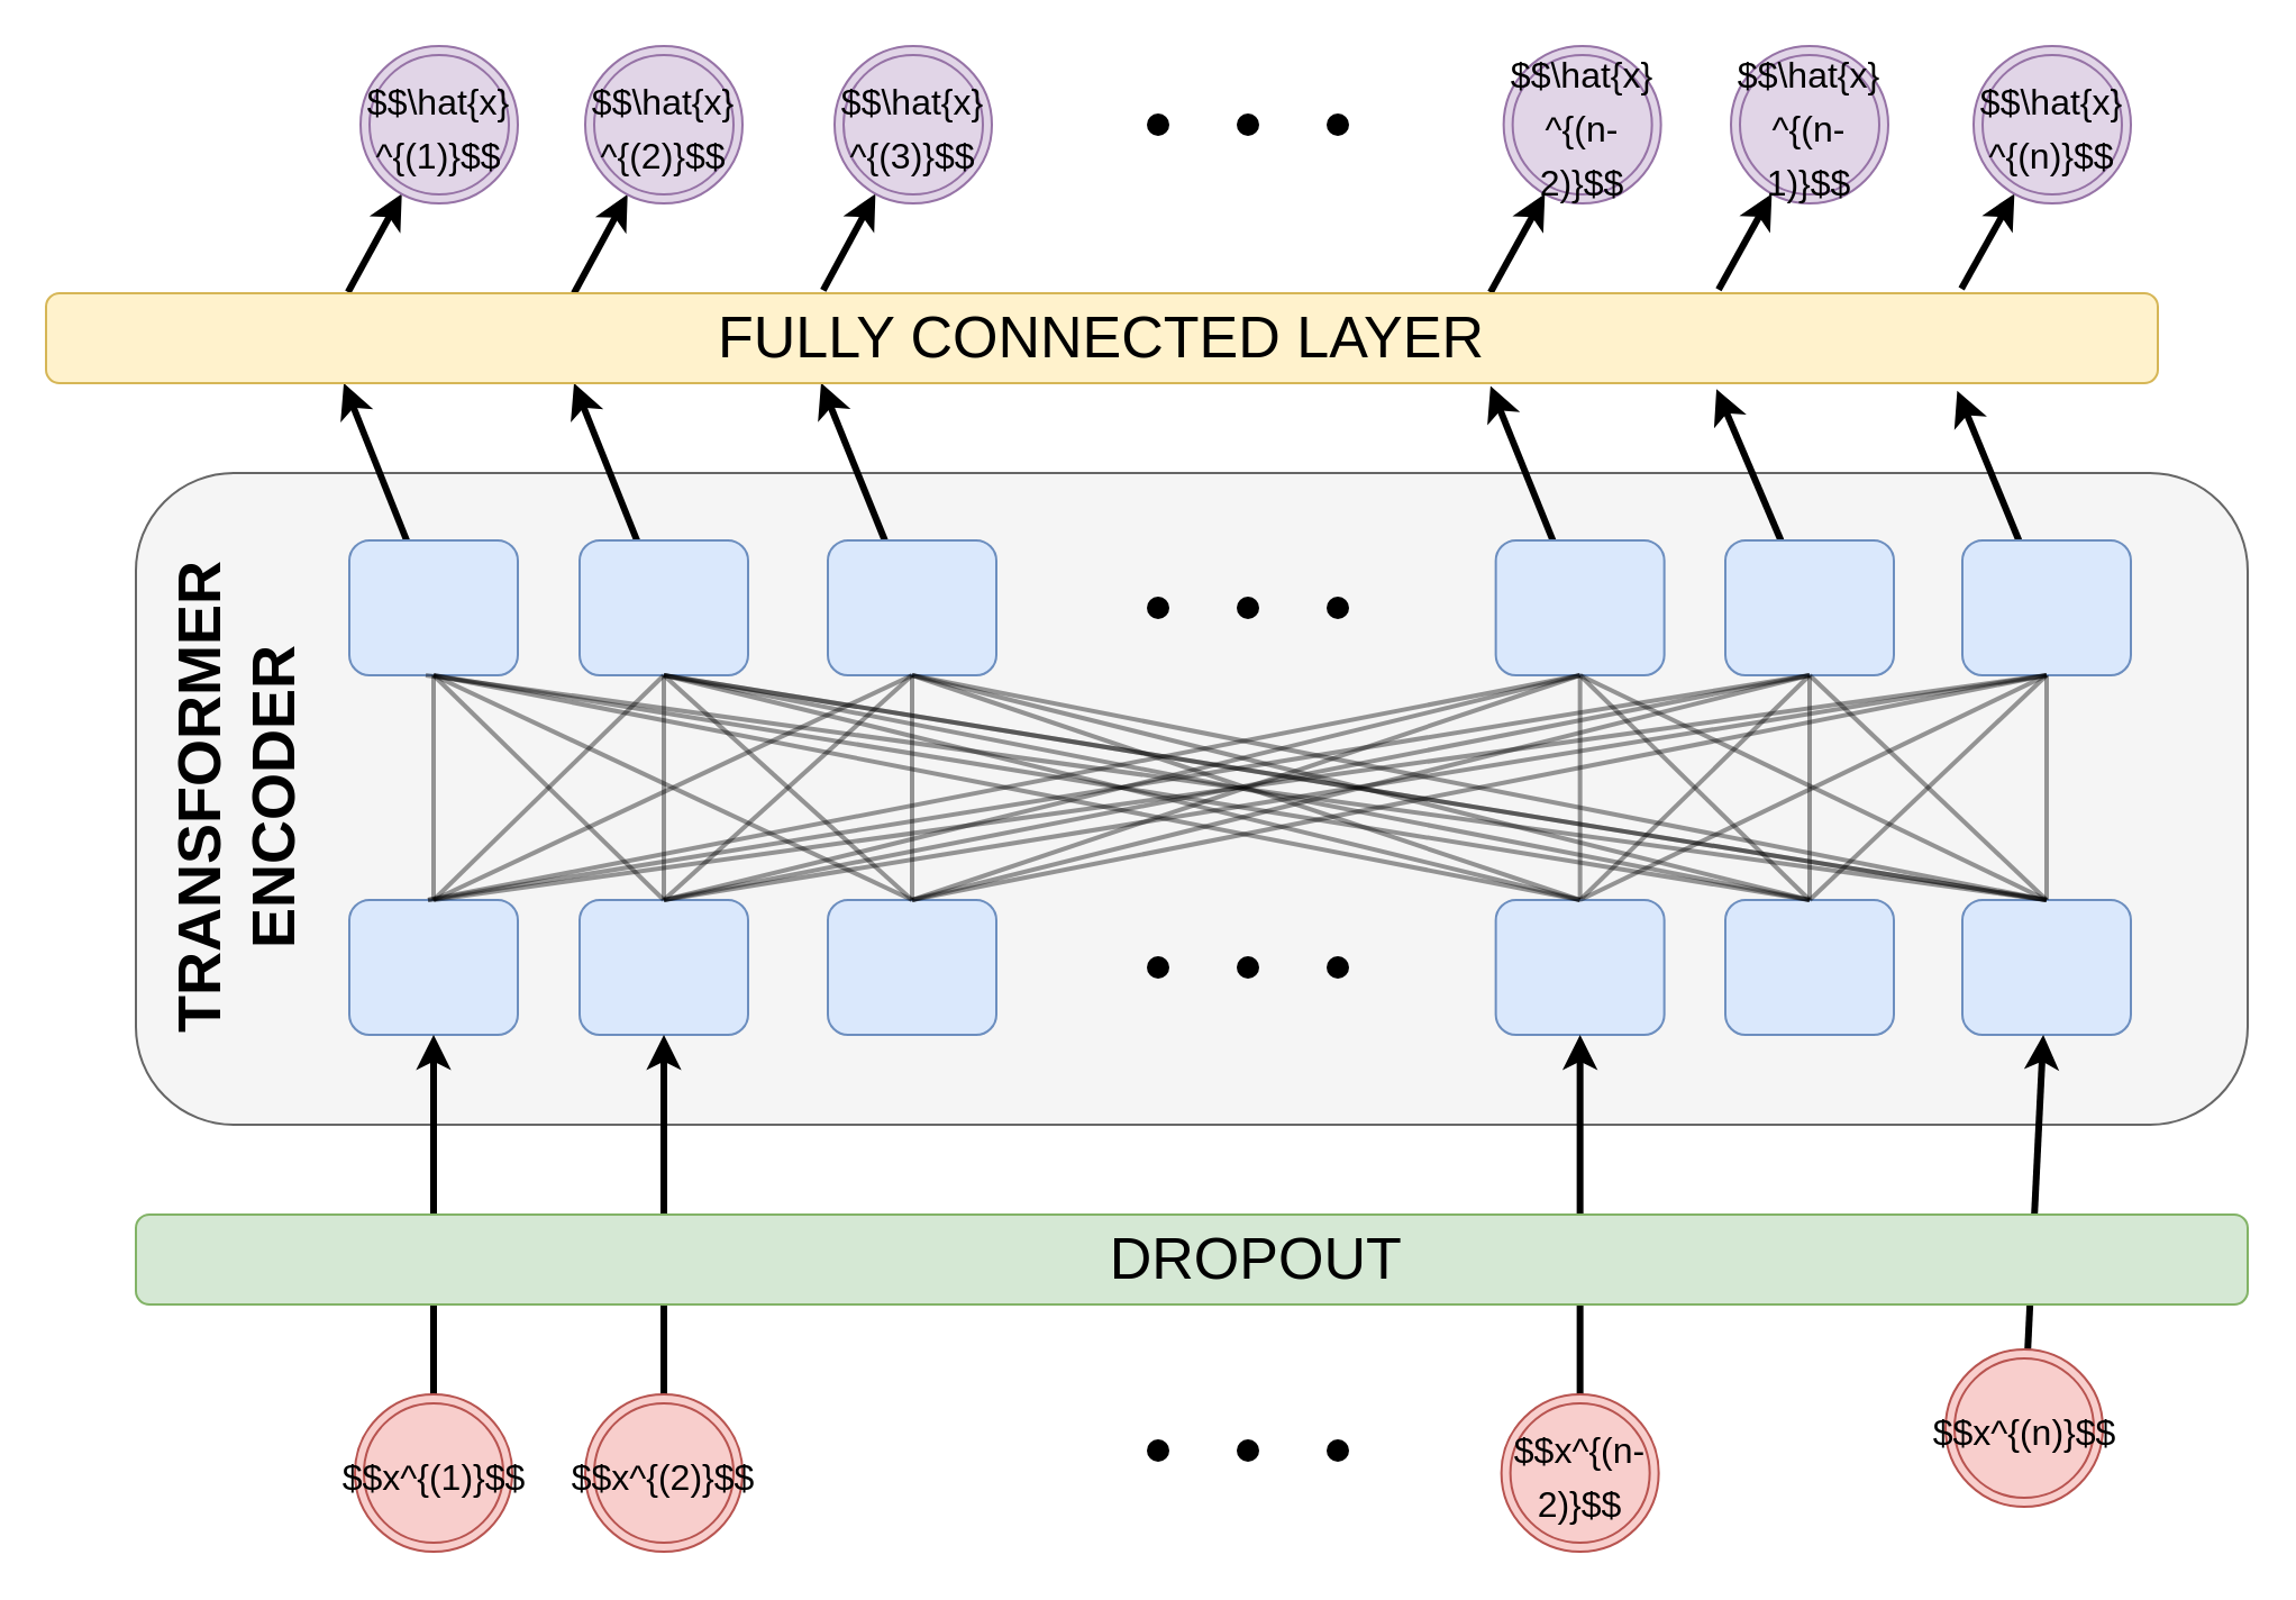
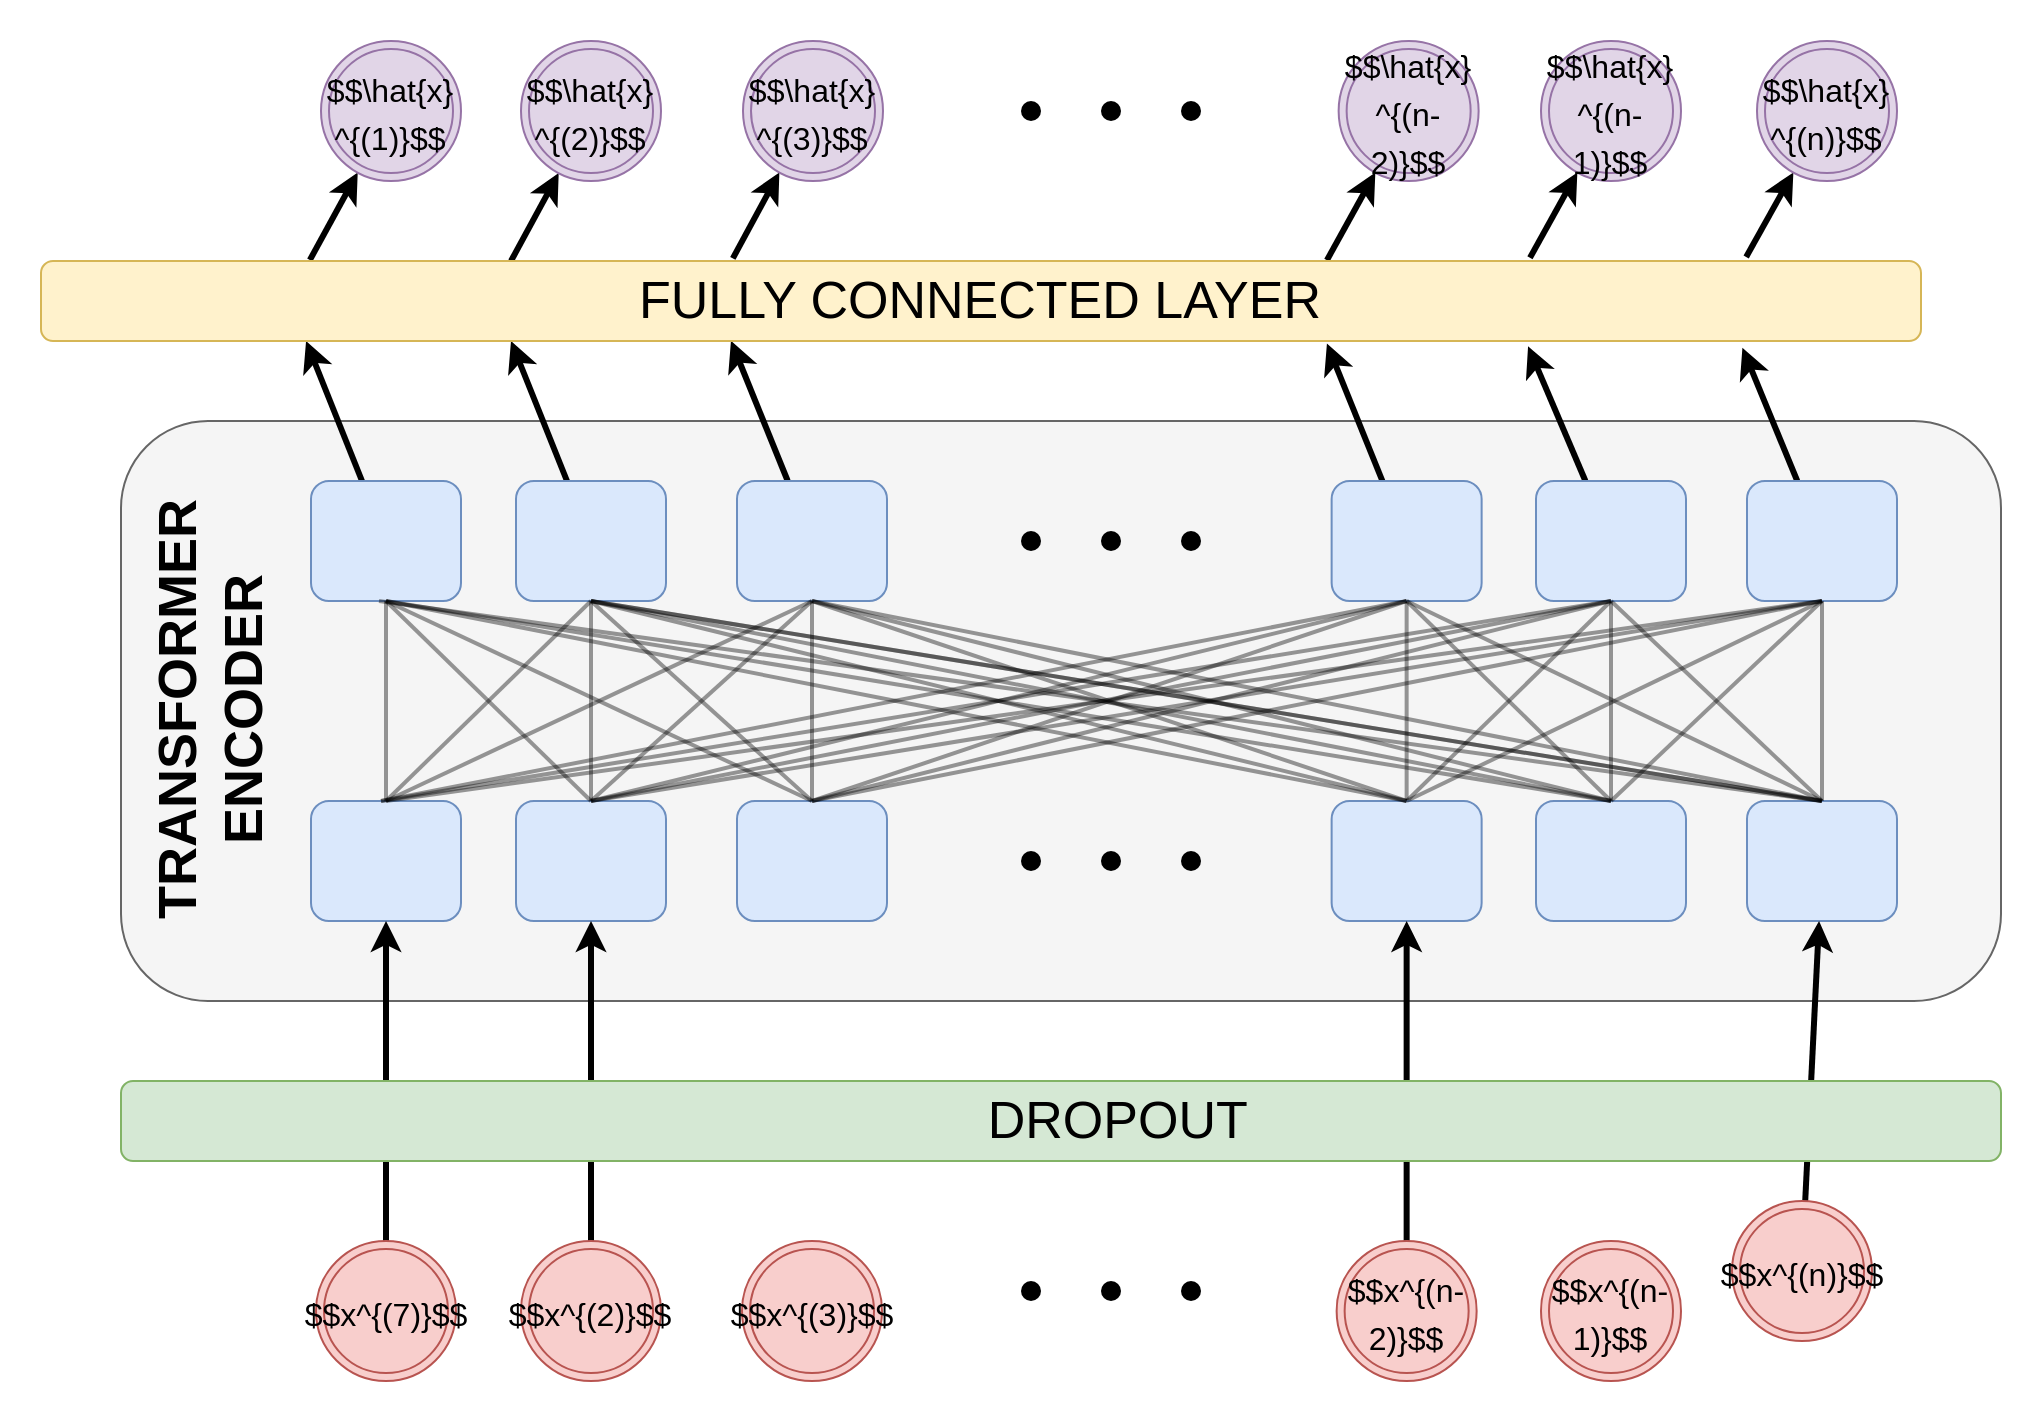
- <mxCell id="82" value="&lt;span style=&quot;font-size: 16px&quot;&gt;$$x^{(1)}$$&lt;/span&gt;" style="ellipse;shape=doubleEllipse;whiteSpace=wrap;html=1;aspect=fixed;fontSize=20;fillColor=#f8cecc;strokeColor=#b85450;" parent="1" vertex="1"><mxGeometry x="157.5" y="620" width="70" height="70" as="geometry" /></mxCell>
+ <mxCell id="82" value="&lt;span style=&quot;font-size: 16px&quot;&gt;$$x^{(7)}$$&lt;/span&gt;" style="ellipse;shape=doubleEllipse;whiteSpace=wrap;html=1;aspect=fixed;fontSize=20;fillColor=#f8cecc;strokeColor=#b85450;" parent="1" vertex="1"><mxGeometry x="157.5" y="620" width="70" height="70" as="geometry" /></mxCell>
+ <mxCell id="85" value="&lt;span style=&quot;font-size: 16px&quot;&gt;$$x^{(3)}$$&lt;/span&gt;" style="ellipse;shape=doubleEllipse;whiteSpace=wrap;html=1;aspect=fixed;fontSize=20;fillColor=#f8cecc;strokeColor=#b85450;" parent="1" vertex="1"><mxGeometry x="370.5" y="620" width="70" height="70" as="geometry" /></mxCell>
+ <mxCell id="88" value="&lt;span style=&quot;font-size: 16px&quot;&gt;$$x^{(n-1)}$$&lt;/span&gt;" style="ellipse;shape=doubleEllipse;whiteSpace=wrap;html=1;aspect=fixed;fontSize=20;fillColor=#f8cecc;strokeColor=#b85450;" parent="1" vertex="1"><mxGeometry x="770" y="620" width="70" height="70" as="geometry" /></mxCell>
